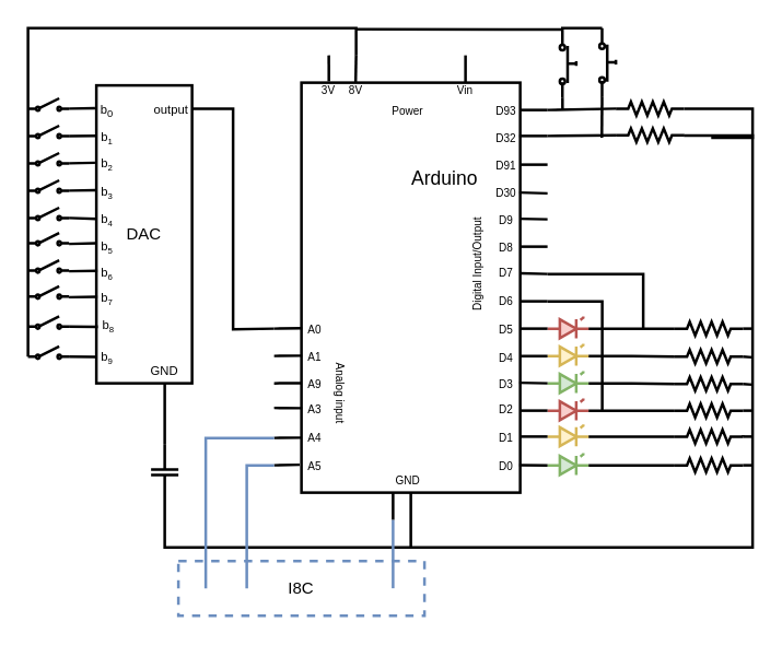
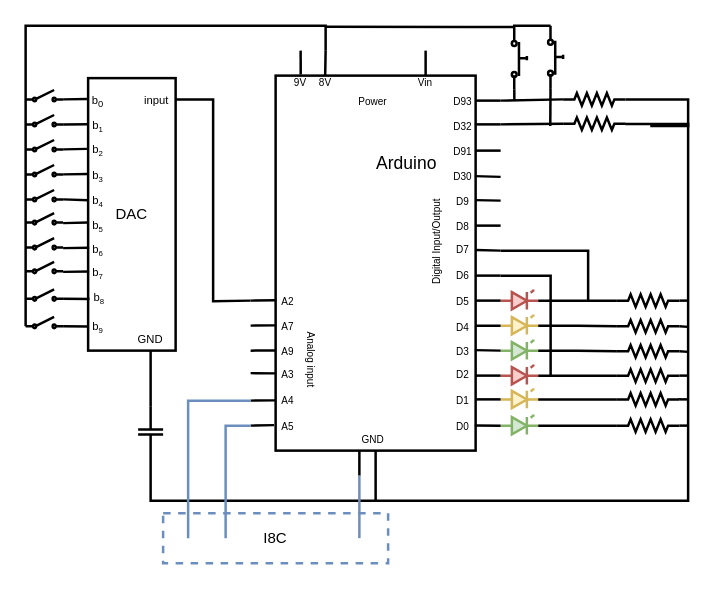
- <mxCell id="102" value="&lt;font style=&quot;font-size: 8px&quot;&gt;3V&lt;/font&gt;" style="text;html=1;strokeColor=none;fillColor=none;align=center;verticalAlign=middle;whiteSpace=wrap;rounded=0;" parent="1" vertex="1"><mxGeometry x="230" y="60" width="20" height="10" as="geometry" /></mxCell>
+ <mxCell id="102" value="&lt;font style=&quot;font-size: 8px&quot;&gt;9V&lt;/font&gt;" style="text;html=1;strokeColor=none;fillColor=none;align=center;verticalAlign=middle;whiteSpace=wrap;rounded=0;" parent="1" vertex="1"><mxGeometry x="230" y="60" width="20" height="10" as="geometry" /></mxCell>
- <mxCell id="29" value="&lt;font style=&quot;font-size: 9px&quot;&gt;output&lt;/font&gt;" style="text;html=1;strokeColor=none;fillColor=none;align=center;verticalAlign=middle;whiteSpace=wrap;rounded=0;" parent="1" vertex="1"><mxGeometry x="110" y="74" width="30" height="10" as="geometry" /></mxCell>
+ <mxCell id="29" value="&lt;font style=&quot;font-size: 9px&quot;&gt;input&lt;/font&gt;" style="text;html=1;strokeColor=none;fillColor=none;align=center;verticalAlign=middle;whiteSpace=wrap;rounded=0;" parent="1" vertex="1"><mxGeometry x="110" y="74" width="30" height="10" as="geometry" /></mxCell>
- <mxCell id="124" value="&lt;font style=&quot;font-size: 8px&quot;&gt;A0&lt;/font&gt;" style="text;html=1;strokeColor=none;fillColor=none;align=center;verticalAlign=middle;whiteSpace=wrap;rounded=0;" parent="1" vertex="1"><mxGeometry x="220" y="235" width="20" height="10" as="geometry" /></mxCell>
+ <mxCell id="124" value="&lt;font style=&quot;font-size: 8px&quot;&gt;A2&lt;/font&gt;" style="text;html=1;strokeColor=none;fillColor=none;align=center;verticalAlign=middle;whiteSpace=wrap;rounded=0;" parent="1" vertex="1"><mxGeometry x="220" y="235" width="20" height="10" as="geometry" /></mxCell>
- <mxCell id="123" value="&lt;font style=&quot;font-size: 8px&quot;&gt;A1&lt;/font&gt;" style="text;html=1;strokeColor=none;fillColor=none;align=center;verticalAlign=middle;whiteSpace=wrap;rounded=0;" parent="1" vertex="1"><mxGeometry x="220" y="255" width="20" height="10" as="geometry" /></mxCell>
+ <mxCell id="123" value="&lt;font style=&quot;font-size: 8px&quot;&gt;A7&lt;/font&gt;" style="text;html=1;strokeColor=none;fillColor=none;align=center;verticalAlign=middle;whiteSpace=wrap;rounded=0;" parent="1" vertex="1"><mxGeometry x="220" y="255" width="20" height="10" as="geometry" /></mxCell>
